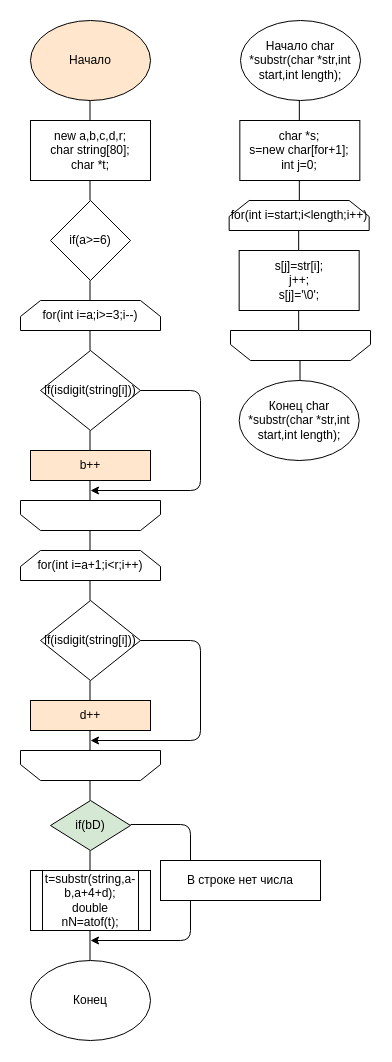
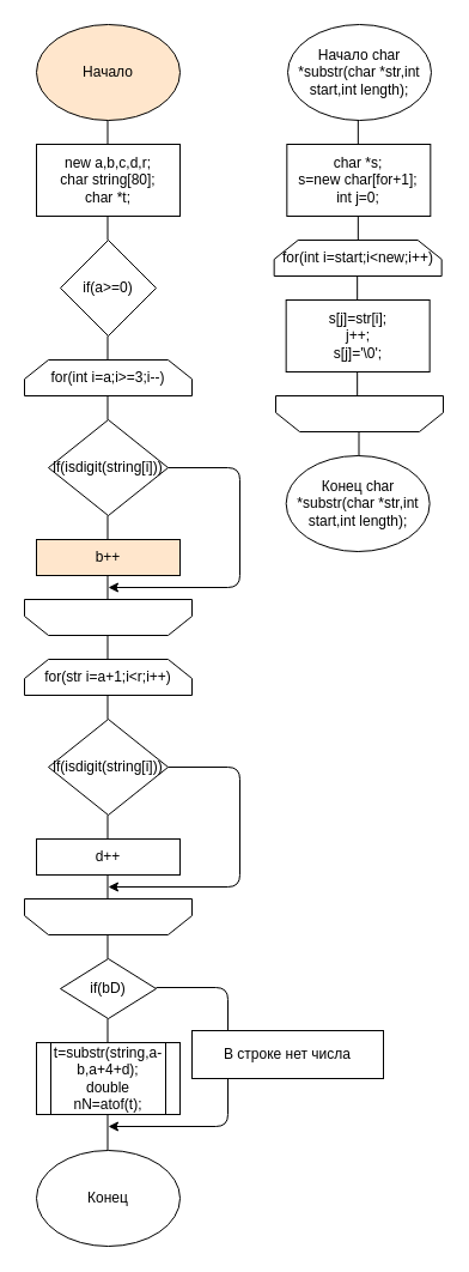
- <mxCell id="37" value="for(int i=start;i&amp;lt;length;i++)" style="shape=loopLimit;whiteSpace=wrap;html=1;" vertex="1" parent="1"><mxGeometry x="228.66" y="200" width="140" height="30" as="geometry" /></mxCell>
+ <mxCell id="37" value="for(int i=start;i&amp;lt;new;i++)" style="shape=loopLimit;whiteSpace=wrap;html=1;" vertex="1" parent="1"><mxGeometry x="228.66" y="200" width="140" height="30" as="geometry" /></mxCell>
- <mxCell id="6" value="if(a&amp;gt;=6)" style="rhombus;whiteSpace=wrap;html=1;" vertex="1" parent="1"><mxGeometry x="50" y="200" width="80" height="80" as="geometry" /></mxCell>
+ <mxCell id="6" value="if(a&amp;gt;=0)" style="rhombus;whiteSpace=wrap;html=1;" vertex="1" parent="1"><mxGeometry x="50" y="200" width="80" height="80" as="geometry" /></mxCell>
- <mxCell id="17" value="for(int i=a+1;i&amp;lt;r;i++)" style="shape=loopLimit;whiteSpace=wrap;html=1;" vertex="1" parent="1"><mxGeometry x="20" y="550" width="140" height="30" as="geometry" /></mxCell>
+ <mxCell id="17" value="for(str i=a+1;i&amp;lt;r;i++)" style="shape=loopLimit;whiteSpace=wrap;html=1;" vertex="1" parent="1"><mxGeometry x="20" y="550" width="140" height="30" as="geometry" /></mxCell>
- <mxCell id="21" value="d++" style="rounded=0;whiteSpace=wrap;html=1;fillColor=#ffe6cc;" vertex="1" parent="1"><mxGeometry x="30" y="700" width="120" height="30" as="geometry" /></mxCell>
+ <mxCell id="21" value="d++" style="rounded=0;whiteSpace=wrap;html=1;" vertex="1" parent="1"><mxGeometry x="30" y="700" width="120" height="30" as="geometry" /></mxCell>
- <mxCell id="26" value="if(bD)" style="rhombus;whiteSpace=wrap;html=1;fillColor=#d5e8d4;" vertex="1" parent="1"><mxGeometry x="50" y="800" width="80" height="50" as="geometry" /></mxCell>
+ <mxCell id="26" value="if(bD)" style="rhombus;whiteSpace=wrap;html=1;" vertex="1" parent="1"><mxGeometry x="50" y="800" width="80" height="50" as="geometry" /></mxCell>
